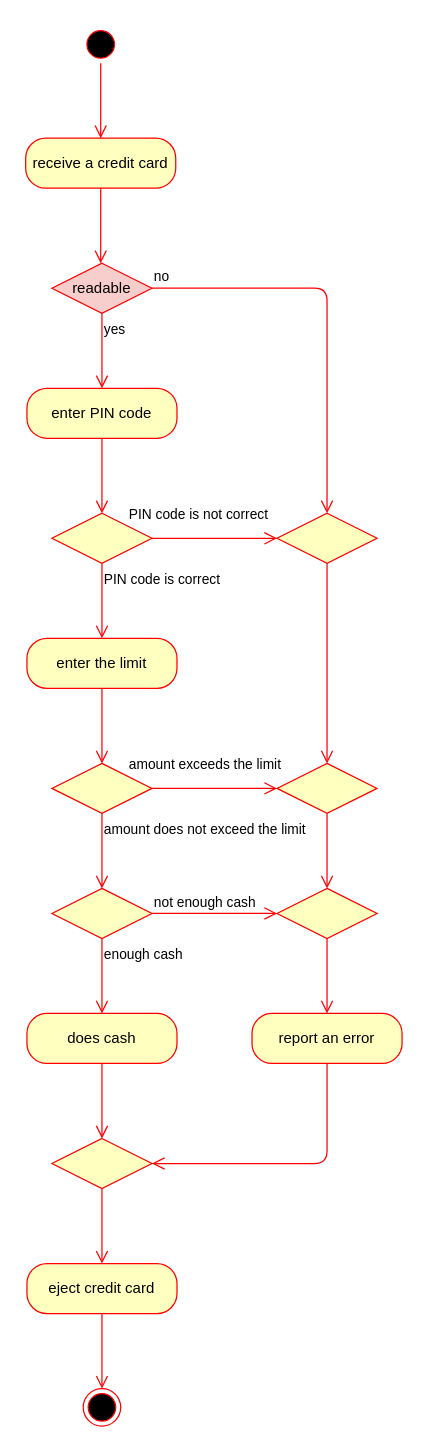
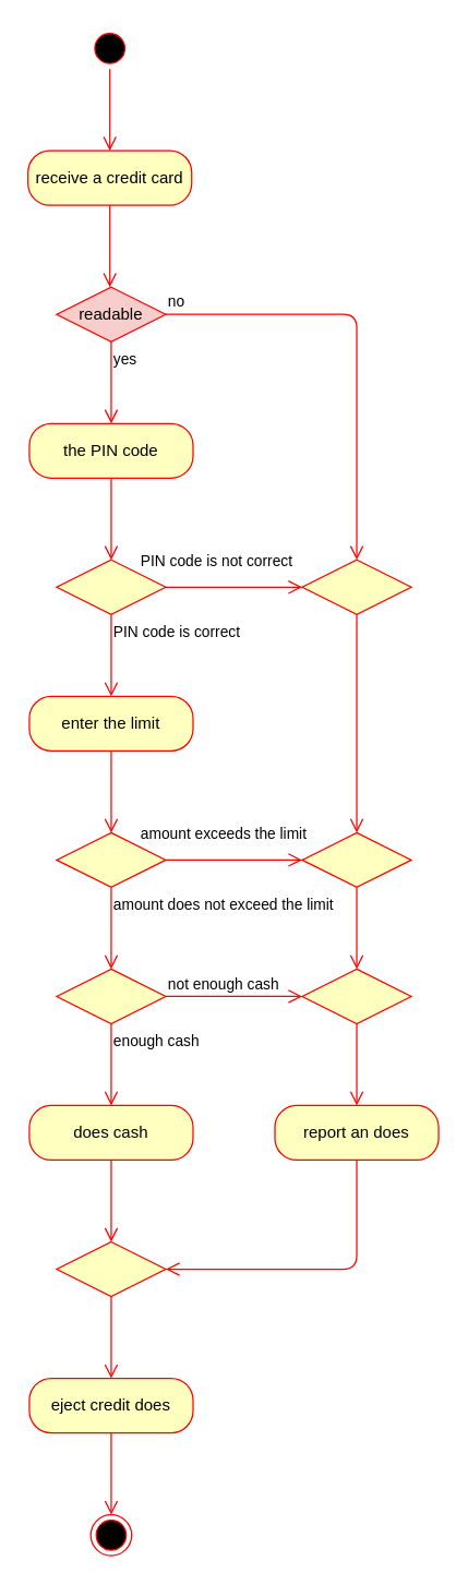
- <mxCell id="9" value="enter PIN code" style="rounded=1;whiteSpace=wrap;html=1;arcSize=40;fontColor=#000000;fillColor=#ffffc0;strokeColor=#ff0000;" vertex="1" parent="1"><mxGeometry x="21" y="310" width="120" height="40" as="geometry" /></mxCell>
+ <mxCell id="9" value="the PIN code" style="rounded=1;whiteSpace=wrap;html=1;arcSize=40;fontColor=#000000;fillColor=#ffffc0;strokeColor=#ff0000;" vertex="1" parent="1"><mxGeometry x="21" y="310" width="120" height="40" as="geometry" /></mxCell>
- <mxCell id="26" value="report an error" style="rounded=1;whiteSpace=wrap;html=1;arcSize=40;fontColor=#000000;fillColor=#ffffc0;strokeColor=#ff0000;" vertex="1" parent="1"><mxGeometry x="201" y="810" width="120" height="40" as="geometry" /></mxCell>
+ <mxCell id="26" value="report an does" style="rounded=1;whiteSpace=wrap;html=1;arcSize=40;fontColor=#000000;fillColor=#ffffc0;strokeColor=#ff0000;" vertex="1" parent="1"><mxGeometry x="201" y="810" width="120" height="40" as="geometry" /></mxCell>
- <mxCell id="32" value="eject credit card" style="rounded=1;whiteSpace=wrap;html=1;arcSize=40;fontColor=#000000;fillColor=#ffffc0;strokeColor=#ff0000;" vertex="1" parent="1"><mxGeometry x="21" y="1010" width="120" height="40" as="geometry" /></mxCell>
+ <mxCell id="32" value="eject credit does" style="rounded=1;whiteSpace=wrap;html=1;arcSize=40;fontColor=#000000;fillColor=#ffffc0;strokeColor=#ff0000;" vertex="1" parent="1"><mxGeometry x="21" y="1010" width="120" height="40" as="geometry" /></mxCell>
